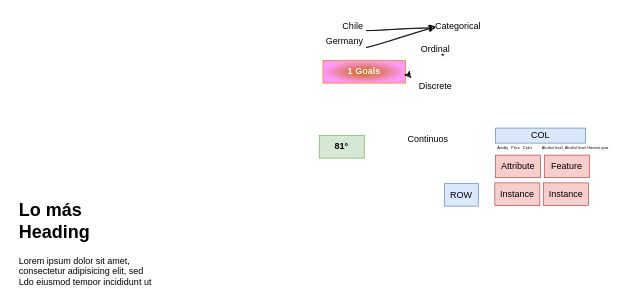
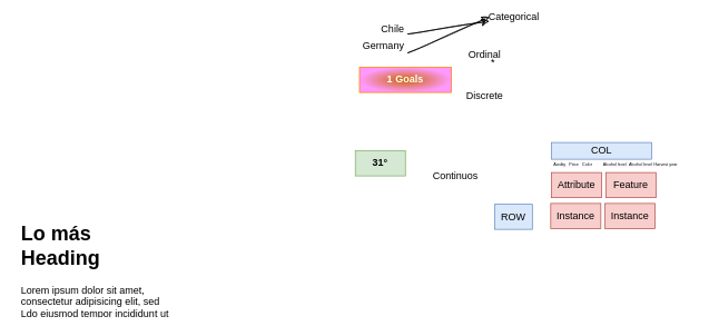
- <mxCell id="15" value="Categorical" style="text;html=1;align=center;verticalAlign=middle;whiteSpace=wrap;rounded=0;" vertex="1" parent="1"><mxGeometry x="580" y="20" width="60" height="30" as="geometry" /></mxCell>
+ <mxCell id="15" value="Categorical" style="text;html=1;align=center;verticalAlign=middle;whiteSpace=wrap;rounded=0;" vertex="1" parent="1"><mxGeometry x="585" y="5" width="60" height="30" as="geometry" /></mxCell>
- <mxCell id="20" value="" style="endArrow=classic;html=1;rounded=0;sketch=1;hachureGap=4;jiggle=2;curveFitting=1;exitX=1.042;exitY=0.658;exitDx=0;exitDy=0;exitPerimeter=0;entryX=-0.045;entryY=0.107;entryDx=0;entryDy=0;entryPerimeter=0;" edge="1" parent="1" source="19" target="17"><mxGeometry width="50" height="50" relative="1" as="geometry"><mxPoint x="590" y="230" as="sourcePoint" /><mxPoint x="640" y="180" as="targetPoint" /></mxGeometry></mxCell>
- <mxCell id="18" value="Continuos" style="text;html=1;align=center;verticalAlign=middle;whiteSpace=wrap;rounded=0;" vertex="1" parent="1"><mxGeometry x="540" y="170" width="60" height="30" as="geometry" /></mxCell>
+ <mxCell id="18" value="Continuos" style="text;html=1;align=center;verticalAlign=middle;whiteSpace=wrap;rounded=0;" vertex="1" parent="1"><mxGeometry x="515" y="195" width="60" height="30" as="geometry" /></mxCell>
- <mxCell id="21" value="&lt;b&gt;81°&lt;/b&gt;" style="text;html=1;align=center;verticalAlign=middle;whiteSpace=wrap;rounded=0;fillColor=#d5e8d4;strokeColor=#82b366;" vertex="1" parent="1"><mxGeometry x="425" y="180" width="60" height="30" as="geometry" /></mxCell>
+ <mxCell id="21" value="&lt;b&gt;31°&lt;/b&gt;" style="text;html=1;align=center;verticalAlign=middle;whiteSpace=wrap;rounded=0;fillColor=#d5e8d4;strokeColor=#82b366;" vertex="1" parent="1"><mxGeometry x="425" y="180" width="60" height="30" as="geometry" /></mxCell>
